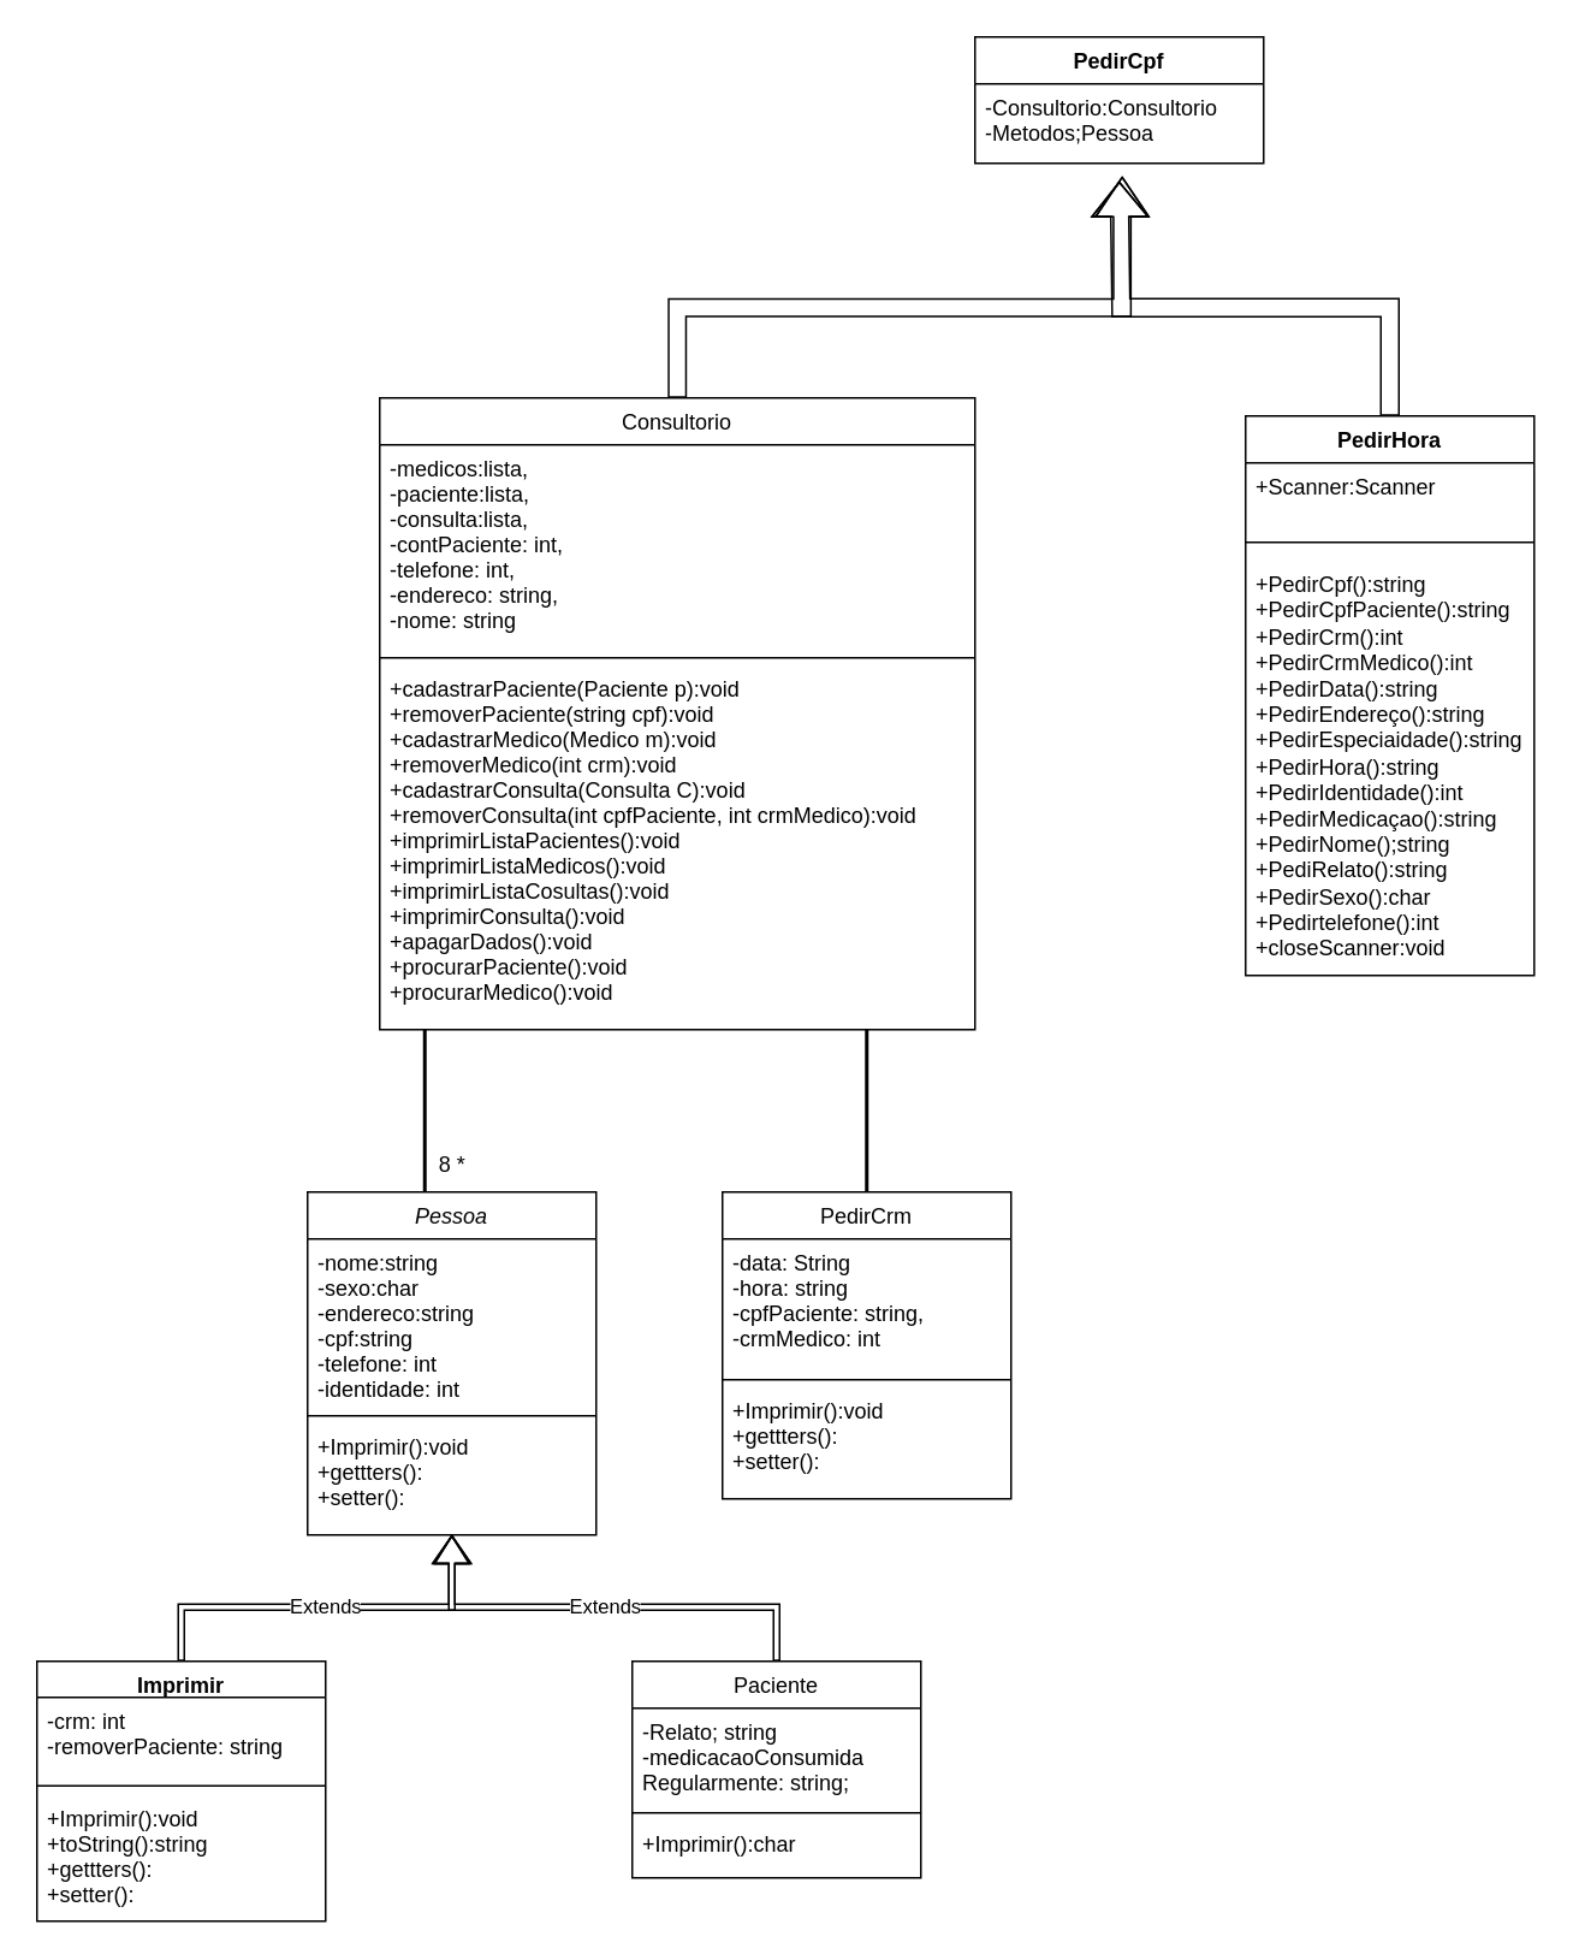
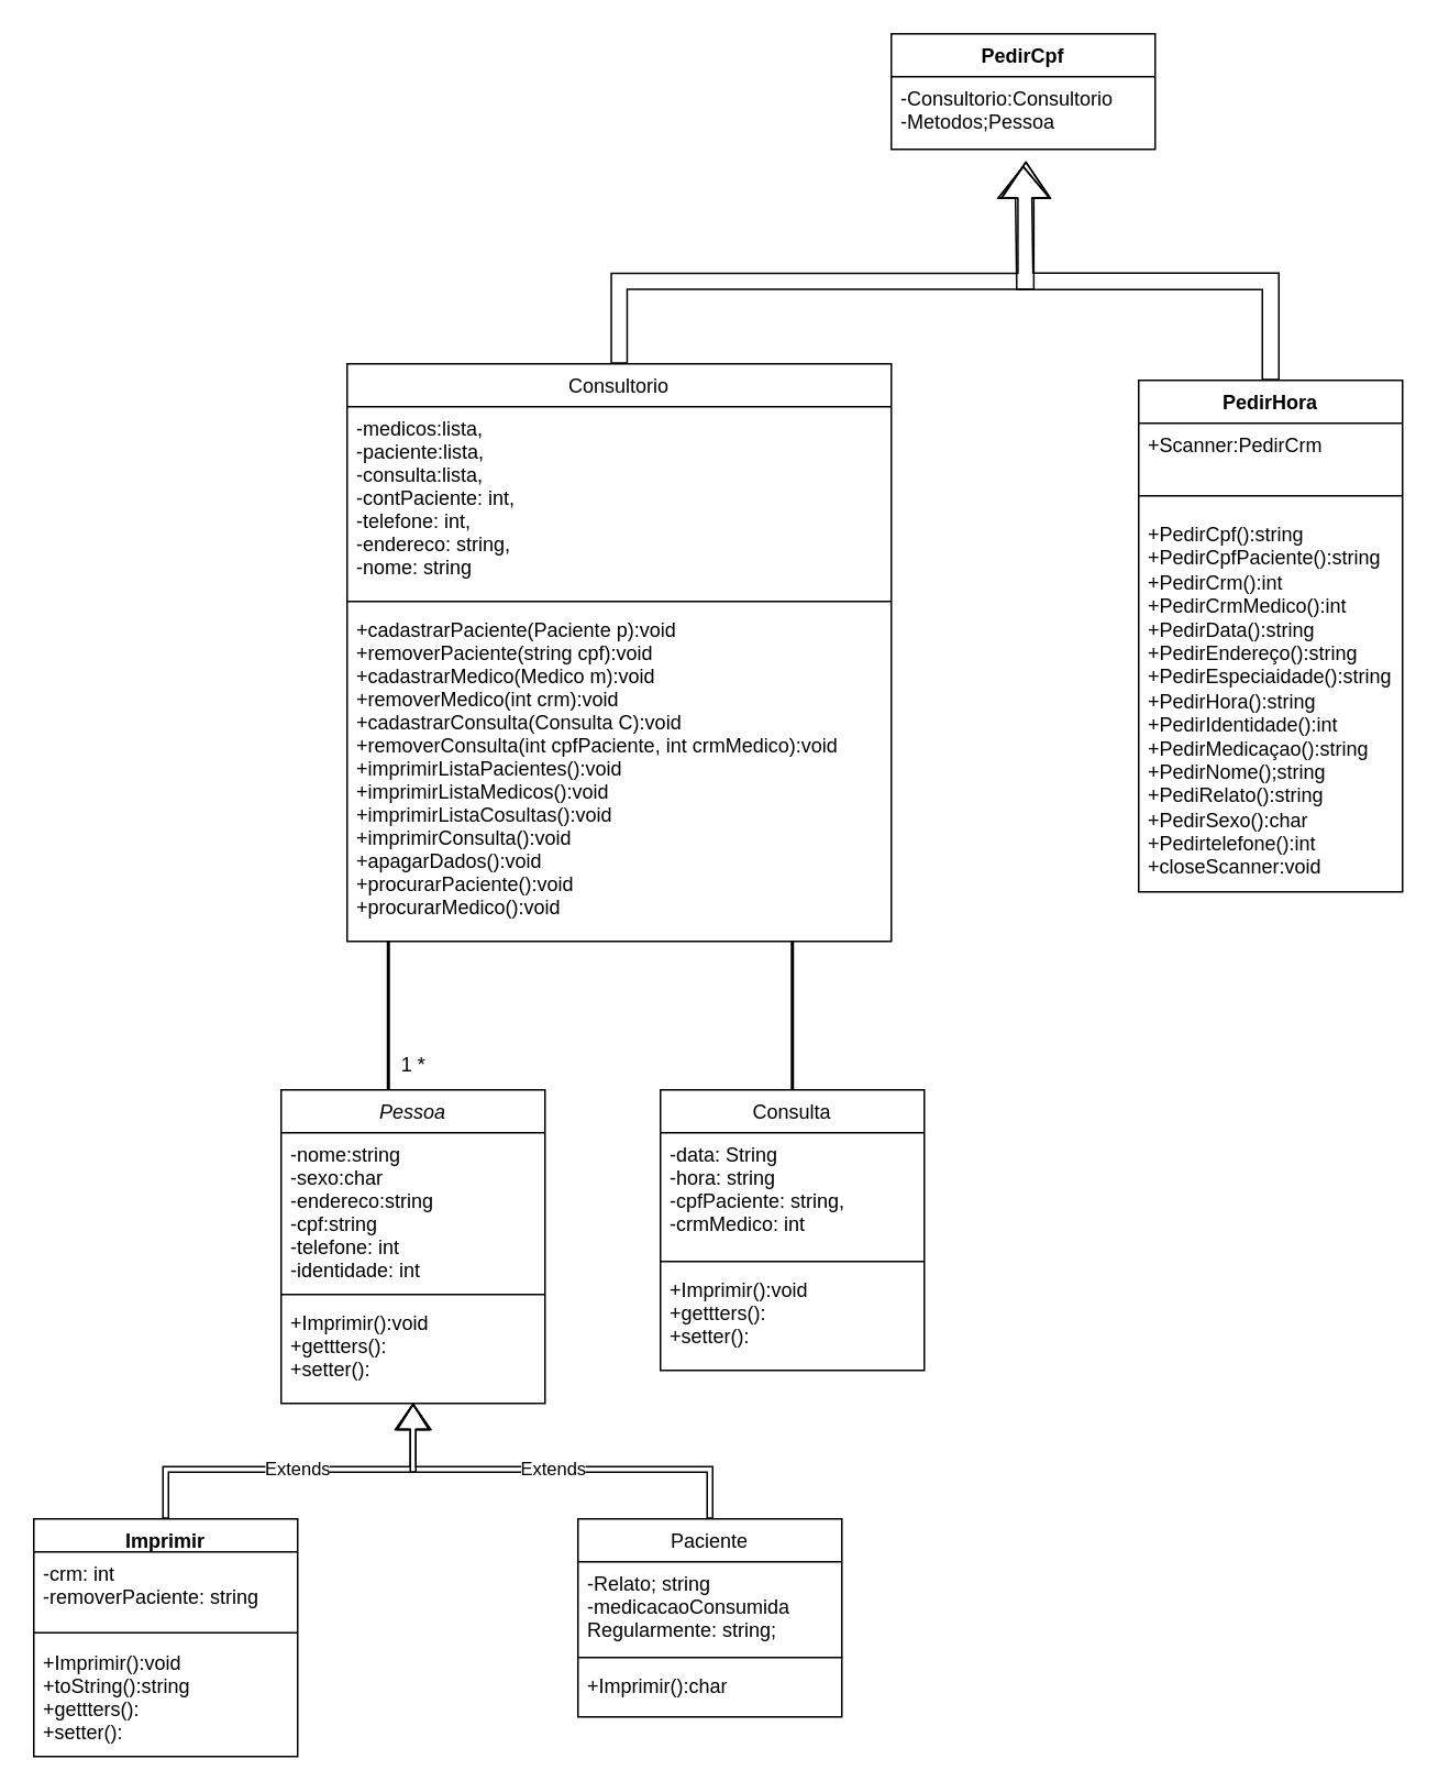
- <mxCell id="24" value="+Scanner:Scanner" style="text;strokeColor=none;fillColor=none;align=left;verticalAlign=top;spacingLeft=4;spacingRight=4;overflow=hidden;rotatable=0;points=[[0,0.5],[1,0.5]];portConstraint=eastwest;whiteSpace=wrap;html=1;" vertex="1" parent="23"><mxGeometry y="26" width="160" height="34" as="geometry" /></mxCell>
+ <mxCell id="24" value="+Scanner:PedirCrm" style="text;strokeColor=none;fillColor=none;align=left;verticalAlign=top;spacingLeft=4;spacingRight=4;overflow=hidden;rotatable=0;points=[[0,0.5],[1,0.5]];portConstraint=eastwest;whiteSpace=wrap;html=1;" vertex="1" parent="23"><mxGeometry y="26" width="160" height="34" as="geometry" /></mxCell>
- <mxCell id="31" value="8 *" style="text;html=1;align=center;verticalAlign=middle;resizable=0;points=[];autosize=1;strokeColor=none;fillColor=none;" vertex="1" parent="1"><mxGeometry x="230" y="630" width="40" height="30" as="geometry" /></mxCell>
+ <mxCell id="31" value="1 *" style="text;html=1;align=center;verticalAlign=middle;resizable=0;points=[];autosize=1;strokeColor=none;fillColor=none;" vertex="1" parent="1"><mxGeometry x="230" y="630" width="40" height="30" as="geometry" /></mxCell>
- <mxCell id="14" value="PedirCrm&#10;" style="swimlane;fontStyle=0;align=center;verticalAlign=top;childLayout=stackLayout;horizontal=1;startSize=26;horizontalStack=0;resizeParent=1;resizeLast=0;collapsible=1;marginBottom=0;rounded=0;shadow=0;strokeWidth=1;" parent="1" vertex="1"><mxGeometry x="400" y="660" width="160" height="170" as="geometry"><mxRectangle x="550" y="140" width="160" height="26" as="alternateBounds" /></mxGeometry></mxCell>
+ <mxCell id="14" value="Consulta&#10;" style="swimlane;fontStyle=0;align=center;verticalAlign=top;childLayout=stackLayout;horizontal=1;startSize=26;horizontalStack=0;resizeParent=1;resizeLast=0;collapsible=1;marginBottom=0;rounded=0;shadow=0;strokeWidth=1;" parent="1" vertex="1"><mxGeometry x="400" y="660" width="160" height="170" as="geometry"><mxRectangle x="550" y="140" width="160" height="26" as="alternateBounds" /></mxGeometry></mxCell>
